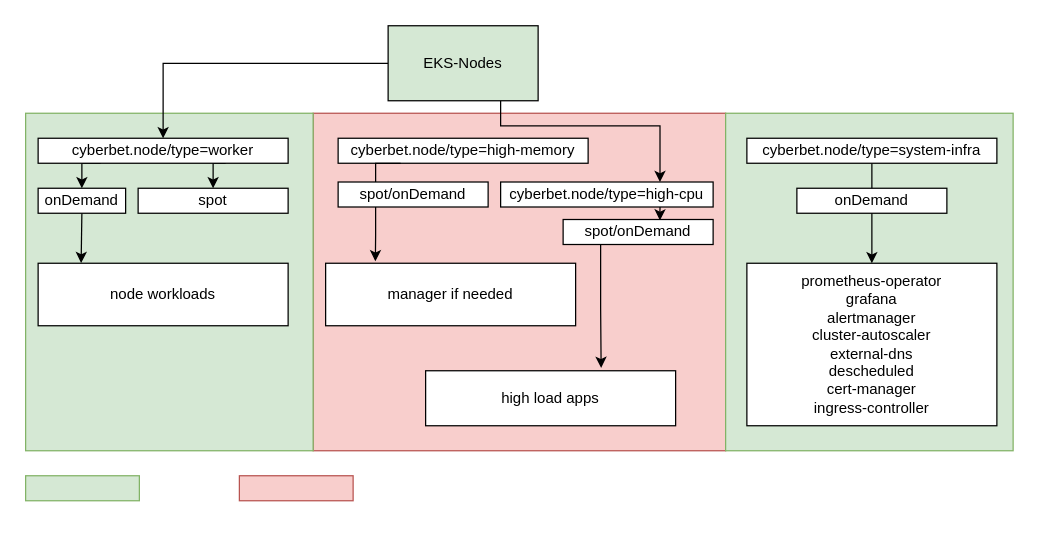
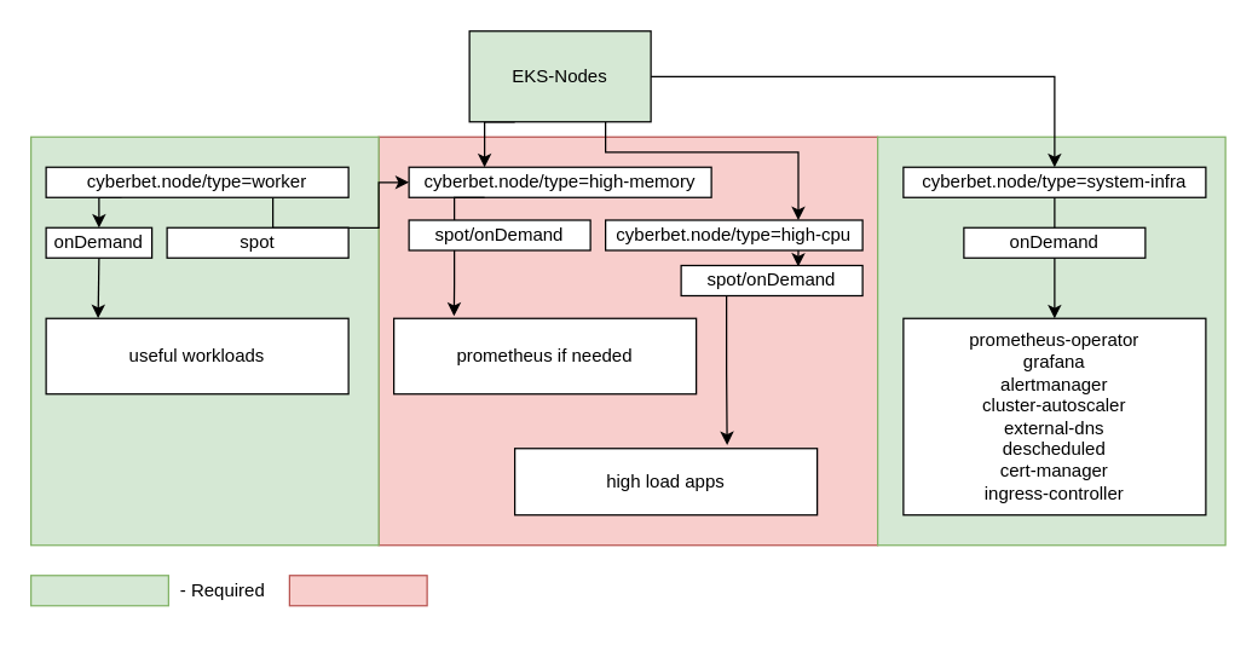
- <mxCell id="8" style="edgeStyle=orthogonalEdgeStyle;rounded=0;orthogonalLoop=1;jettySize=auto;html=1;exitX=0;exitY=0.5;exitDx=0;exitDy=0;entryX=0.5;entryY=0;entryDx=0;entryDy=0;" parent="1" source="9" target="12" edge="1"><mxGeometry relative="1" as="geometry" /></mxCell>
+ <mxCell id="7" style="edgeStyle=orthogonalEdgeStyle;rounded=0;orthogonalLoop=1;jettySize=auto;html=1;exitX=1;exitY=0.5;exitDx=0;exitDy=0;entryX=0.5;entryY=0;entryDx=0;entryDy=0;" parent="1" source="9" target="15" edge="1"><mxGeometry relative="1" as="geometry" /></mxCell>
+ <mxCell id="5" style="edgeStyle=orthogonalEdgeStyle;rounded=0;orthogonalLoop=1;jettySize=auto;html=1;exitX=0.25;exitY=1;exitDx=0;exitDy=0;entryX=0.25;entryY=0;entryDx=0;entryDy=0;" parent="1" source="9" target="13" edge="1"><mxGeometry relative="1" as="geometry" /></mxCell>
- <mxCell id="11" style="edgeStyle=orthogonalEdgeStyle;rounded=0;orthogonalLoop=1;jettySize=auto;html=1;exitX=0.75;exitY=1;exitDx=0;exitDy=0;entryX=0.5;entryY=0;entryDx=0;entryDy=0;" parent="1" source="12" target="24" edge="1"><mxGeometry relative="1" as="geometry" /></mxCell>
+ <mxCell id="11" style="edgeStyle=orthogonalEdgeStyle;rounded=0;orthogonalLoop=1;jettySize=auto;html=1;exitX=0.75;exitY=1;exitDx=0;exitDy=0;" parent="1" source="12" target="13" edge="1"><mxGeometry relative="1" as="geometry" /></mxCell>
- <mxCell id="18" value="node workloads" style="rounded=0;whiteSpace=wrap;html=1;" parent="1" vertex="1"><mxGeometry x="30" y="210" width="200" height="50" as="geometry" /></mxCell>
+ <mxCell id="18" value="useful workloads" style="rounded=0;whiteSpace=wrap;html=1;" parent="1" vertex="1"><mxGeometry x="30" y="210" width="200" height="50" as="geometry" /></mxCell>
- <mxCell id="17" value="manager if needed&lt;br&gt;" style="rounded=0;whiteSpace=wrap;html=1;" parent="1" vertex="1"><mxGeometry x="260" y="210" width="200" height="50" as="geometry" /></mxCell>
+ <mxCell id="17" value="prometheus if needed&lt;br&gt;" style="rounded=0;whiteSpace=wrap;html=1;" parent="1" vertex="1"><mxGeometry x="260" y="210" width="200" height="50" as="geometry" /></mxCell>
+ <mxCell id="33" value="- Required" style="text;html=1;strokeColor=none;fillColor=none;align=center;verticalAlign=middle;whiteSpace=wrap;rounded=0;" vertex="1" parent="31"><mxGeometry x="97" width="60" height="30" as="geometry" /></mxCell>
